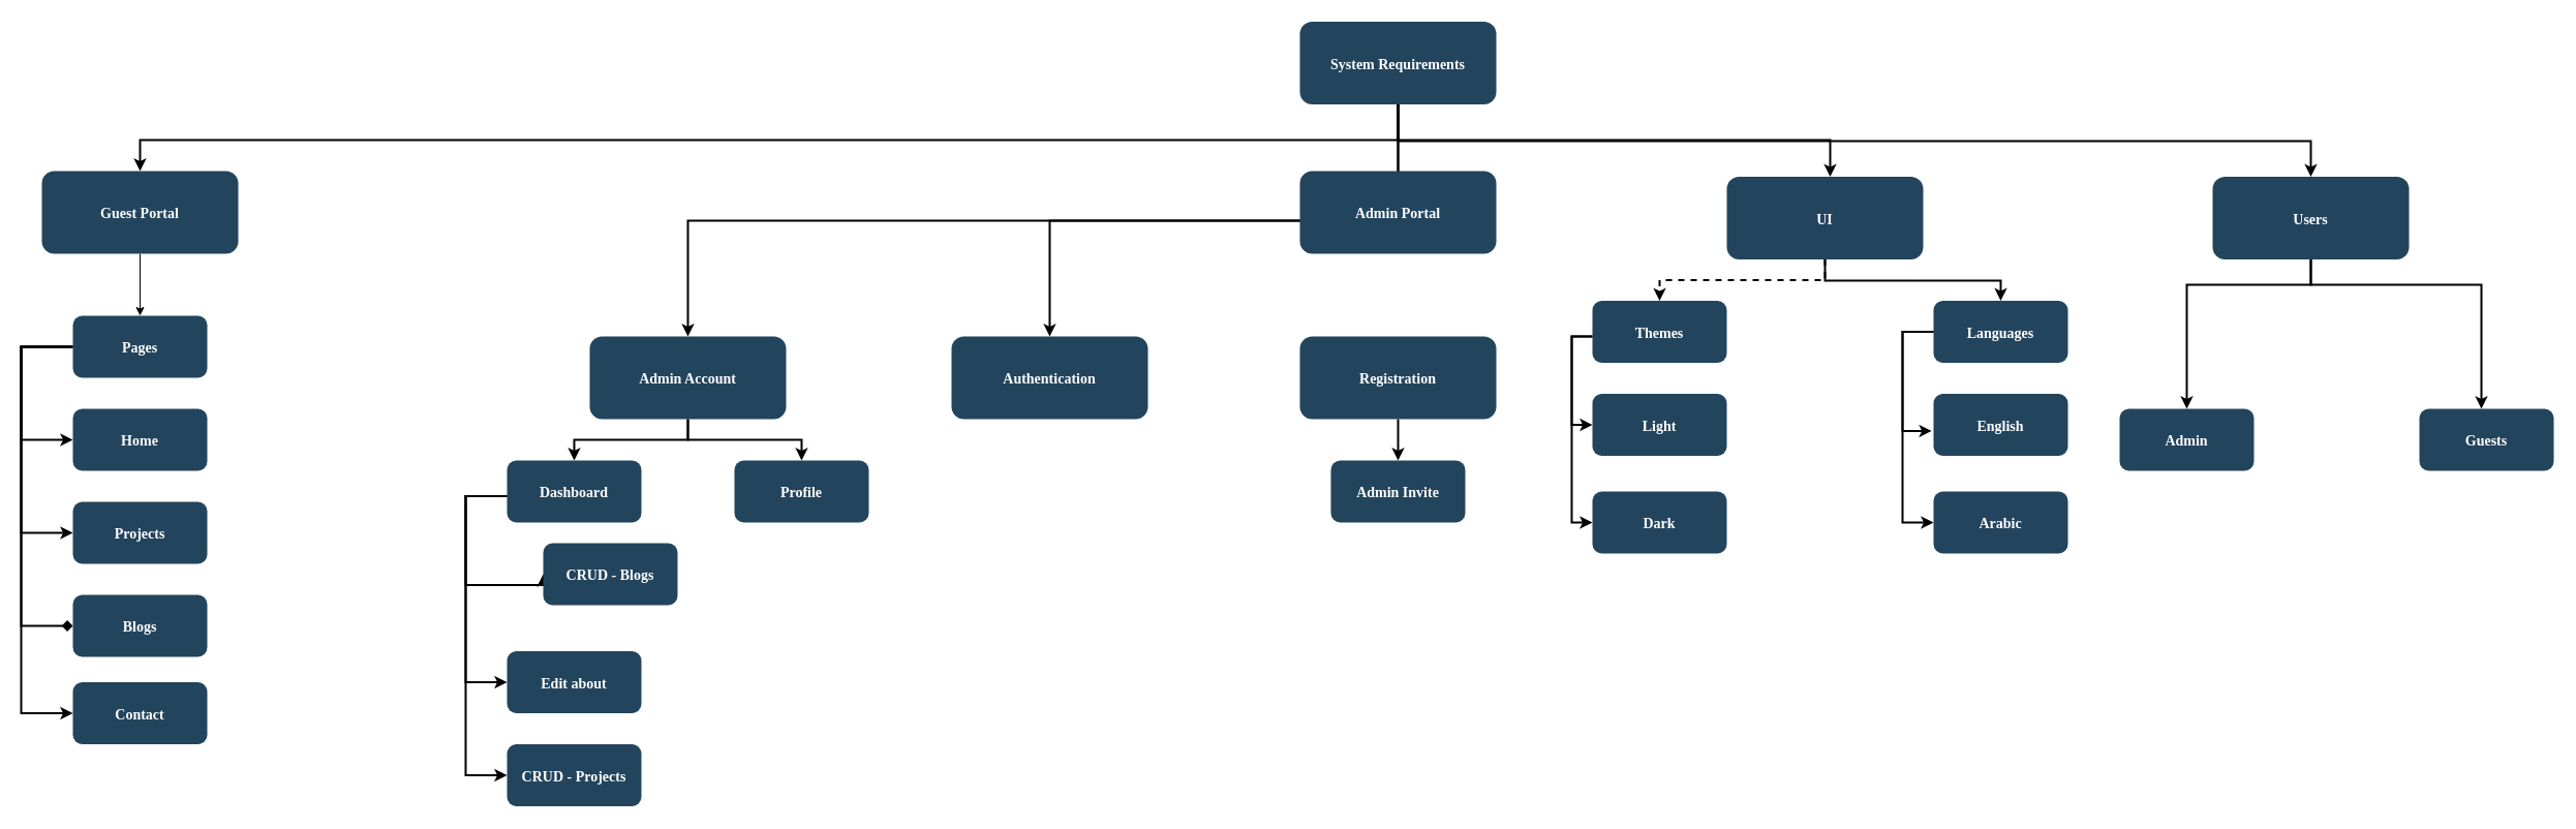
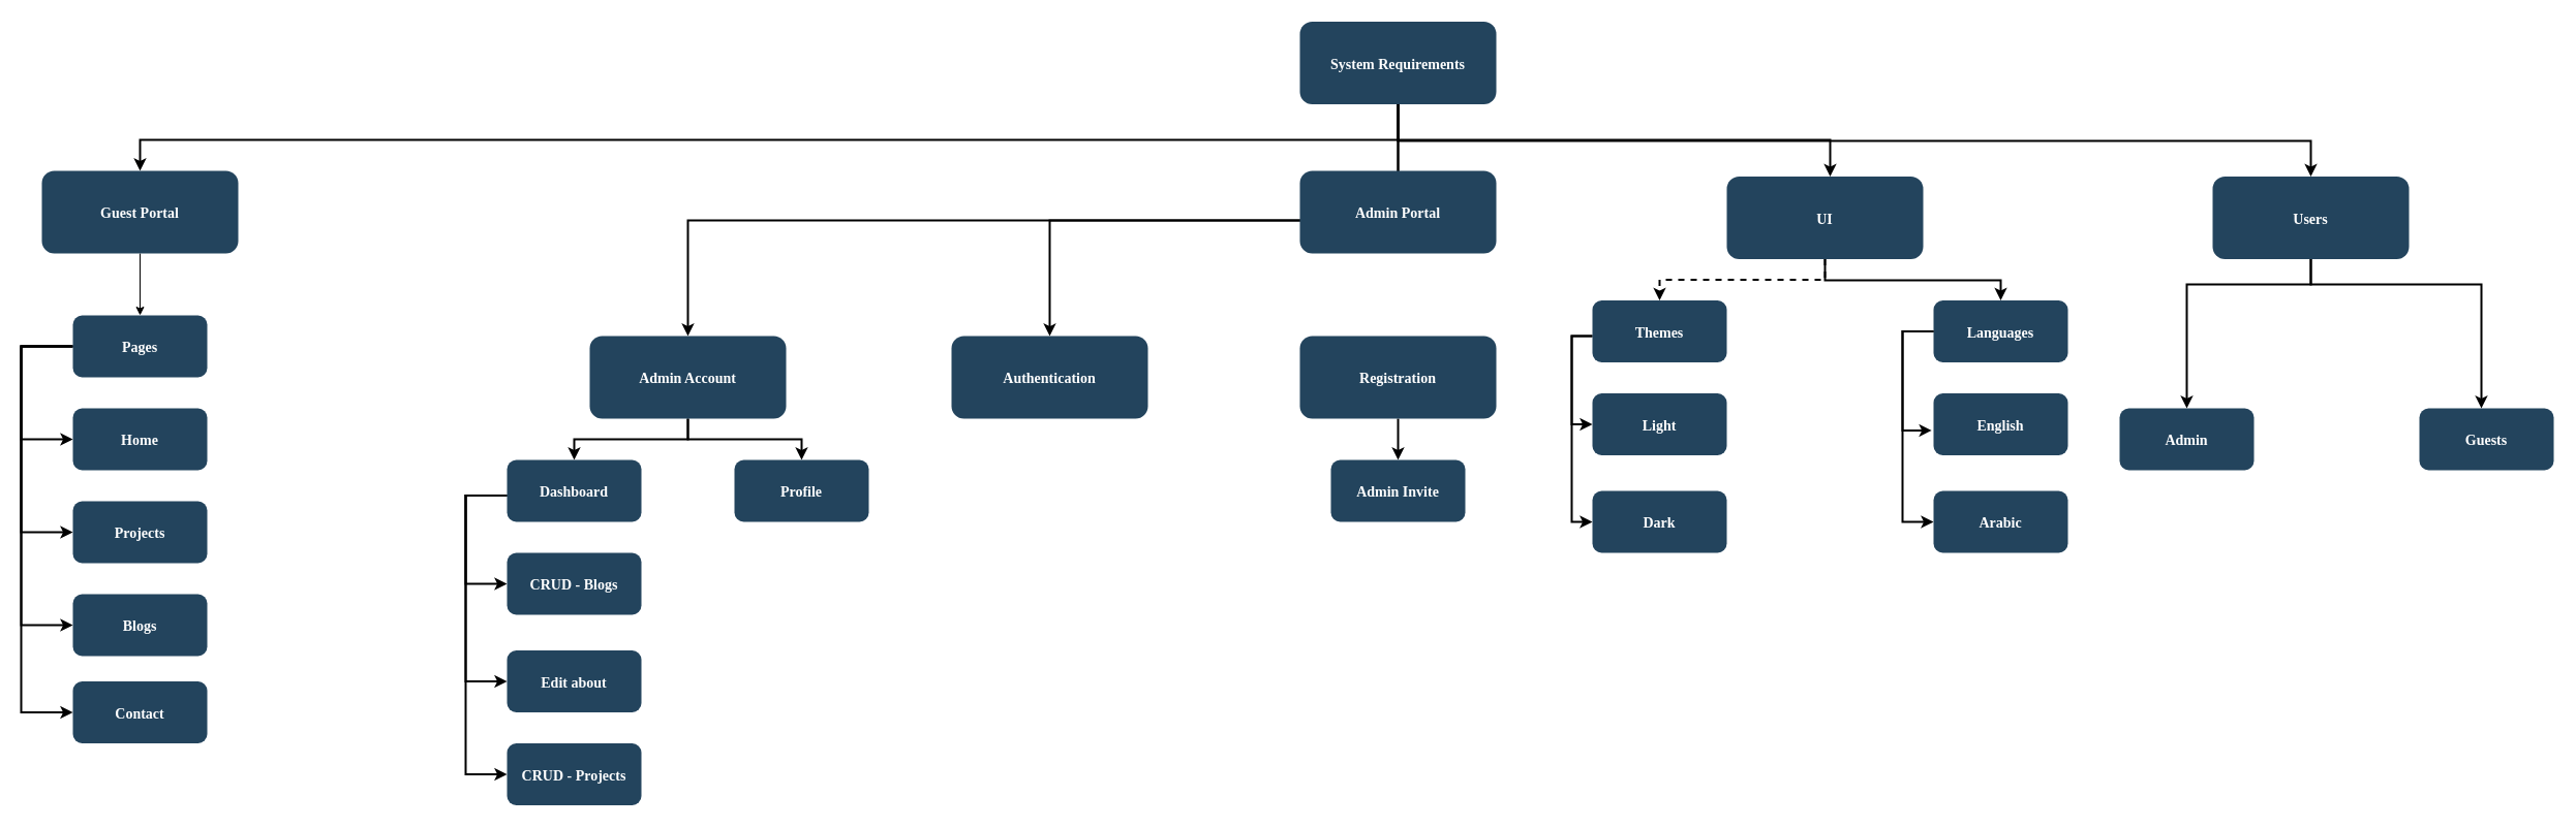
- <mxCell id="33" value="CRUD - Blogs" style="rounded=1;fillColor=#23445D;gradientColor=none;strokeColor=none;fontColor=#FFFFFF;fontStyle=1;fontFamily=Tahoma;fontSize=14" vertex="1" parent="1"><mxGeometry x="525" y="525" width="130" height="60" as="geometry" /></mxCell>
+ <mxCell id="33" value="CRUD - Blogs" style="rounded=1;fillColor=#23445D;gradientColor=none;strokeColor=none;fontColor=#FFFFFF;fontStyle=1;fontFamily=Tahoma;fontSize=14" vertex="1" parent="1"><mxGeometry x="490" y="535" width="130" height="60" as="geometry" /></mxCell>
- <mxCell id="41" style="edgeStyle=orthogonalEdgeStyle;rounded=0;orthogonalLoop=1;jettySize=auto;html=1;entryX=0;entryY=0.5;entryDx=0;entryDy=0;strokeWidth=2;endArrow=diamond;" edge="1" parent="1" source="43" target="46"><mxGeometry relative="1" as="geometry"><Array as="points"><mxPoint x="20" y="335" /><mxPoint x="20" y="605" /></Array></mxGeometry></mxCell>
+ <mxCell id="41" style="edgeStyle=orthogonalEdgeStyle;rounded=0;orthogonalLoop=1;jettySize=auto;html=1;entryX=0;entryY=0.5;entryDx=0;entryDy=0;strokeWidth=2;" edge="1" parent="1" source="43" target="46"><mxGeometry relative="1" as="geometry"><Array as="points"><mxPoint x="20" y="335" /><mxPoint x="20" y="605" /></Array></mxGeometry></mxCell>
